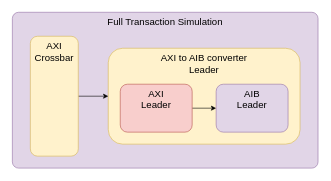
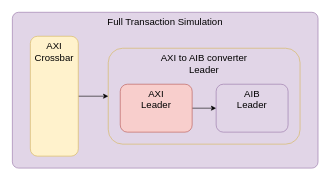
- <mxCell id="3" value="AXI to AIB converter&lt;div&gt;Leader&lt;/div&gt;" style="rounded=1;whiteSpace=wrap;html=1;fillColor=#fff2cc;strokeColor=#d6b656;verticalAlign=top;fontSize=16;" parent="1" vertex="1"><mxGeometry x="180" y="80" width="320" height="160" as="geometry" /></mxCell>
+ <mxCell id="3" value="AXI to AIB converter&lt;div&gt;Leader&lt;/div&gt;" style="rounded=1;whiteSpace=wrap;html=1;fillColor=#e1d5e7;strokeColor=#d6b656;verticalAlign=top;fontSize=16;" parent="1" vertex="1"><mxGeometry x="180" y="80" width="320" height="160" as="geometry" /></mxCell>
